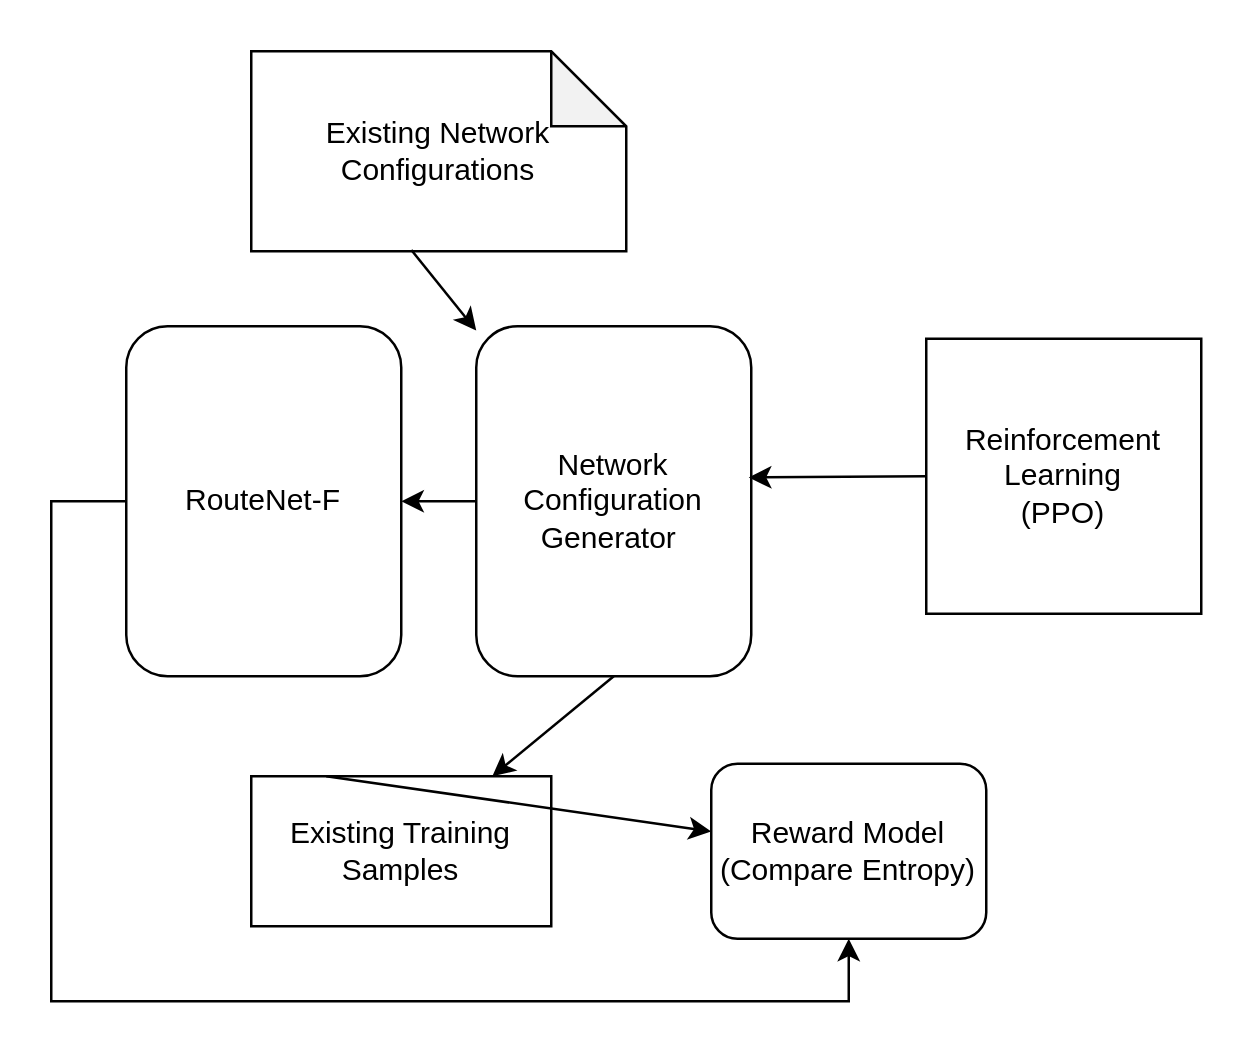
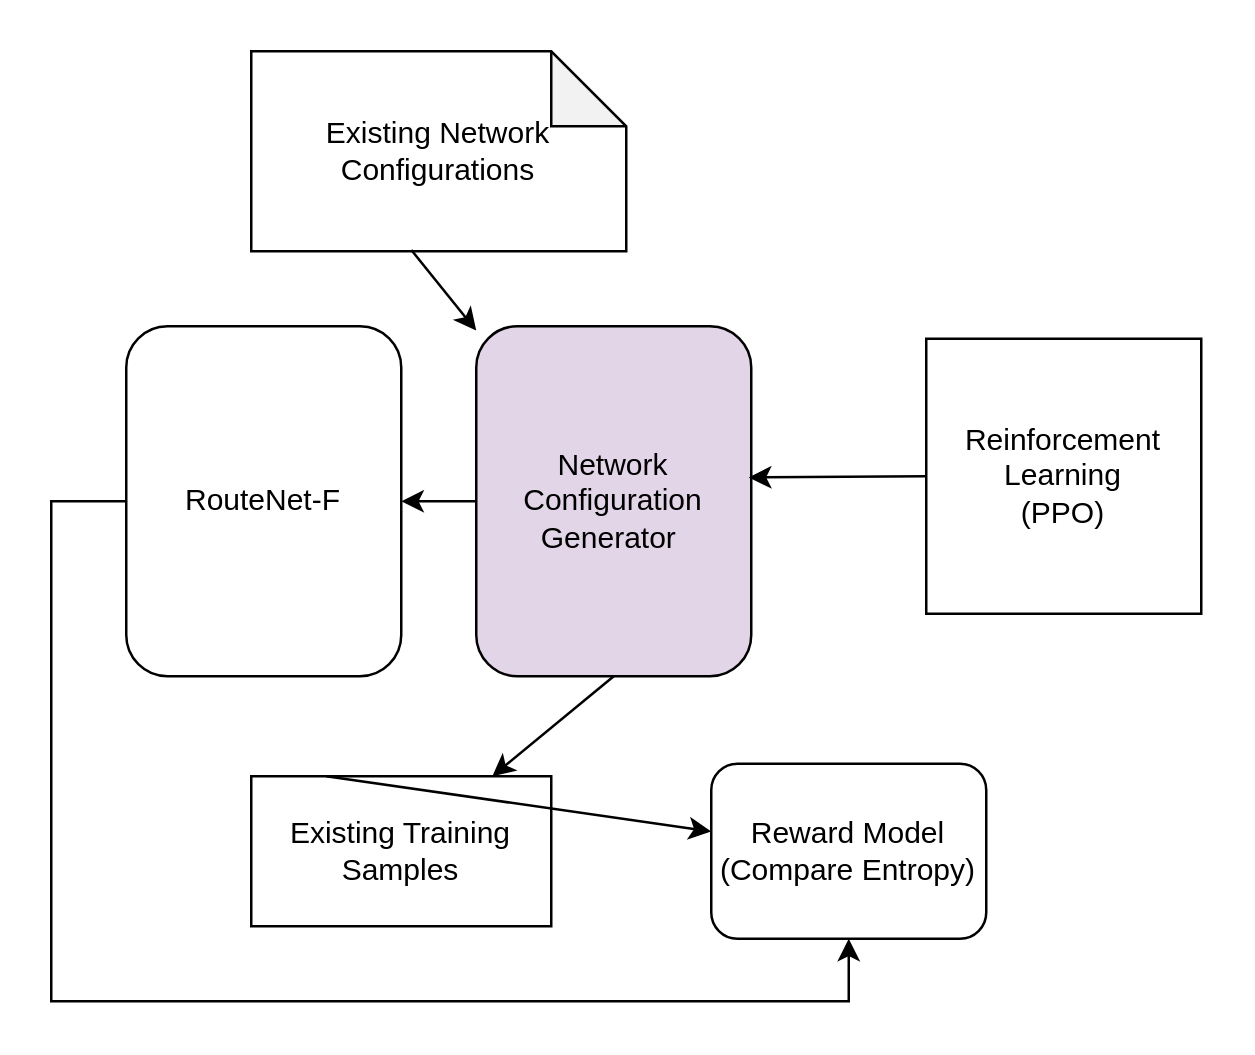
- <mxCell id="3" value="Network Configuration Generator&amp;nbsp;" style="rounded=1;whiteSpace=wrap;html=1;" vertex="1" parent="1"><mxGeometry x="190" y="130" width="110" height="140" as="geometry" /></mxCell>
+ <mxCell id="3" value="Network Configuration Generator&amp;nbsp;" style="rounded=1;whiteSpace=wrap;html=1;fillColor=#e1d5e7;" vertex="1" parent="1"><mxGeometry x="190" y="130" width="110" height="140" as="geometry" /></mxCell>
